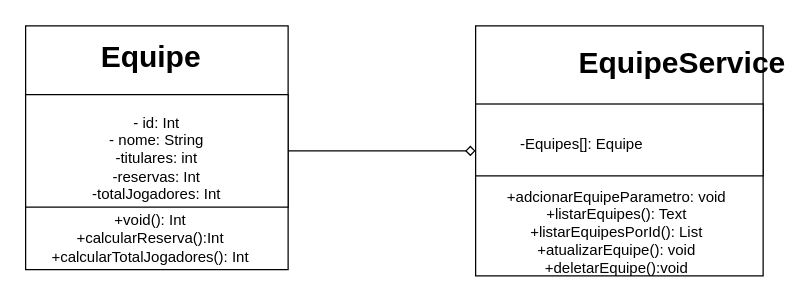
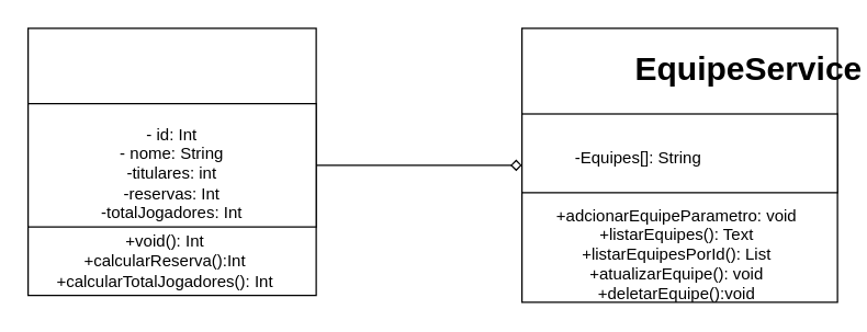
- <mxCell id="13" value="Equipe" style="text;strokeColor=none;fillColor=none;html=1;fontSize=24;fontStyle=1;verticalAlign=middle;align=center;" vertex="1" parent="11"><mxGeometry x="50" y="5" width="100" height="40" as="geometry" /></mxCell>
- <mxCell id="8" value="-Equipes&lt;span style=&quot;white-space: pre;&quot;&gt;[&lt;/span&gt;]: Equipe" style="text;html=1;strokeColor=none;fillColor=none;align=center;verticalAlign=middle;whiteSpace=wrap;rounded=0;" vertex="1" parent="2"><mxGeometry x="20" y="80" width="130" height="30" as="geometry" /></mxCell>
+ <mxCell id="8" value="-Equipes&lt;span style=&quot;white-space: pre;&quot;&gt;[&lt;/span&gt;]: String" style="text;html=1;strokeColor=none;fillColor=none;align=center;verticalAlign=middle;whiteSpace=wrap;rounded=0;" vertex="1" parent="2"><mxGeometry x="20" y="80" width="130" height="30" as="geometry" /></mxCell>
